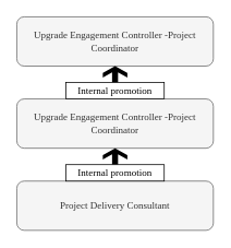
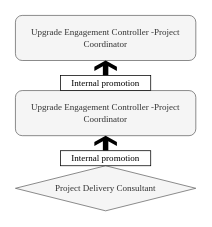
- <mxCell id="3" value="&lt;p align=&quot;center&quot; class=&quot;MsoNormal&quot;&gt;&lt;span style=&quot;mso-spacerun:'yes';font-family:Calibri;mso-bidi-font-family:'Times New Roman';&lt;br/&gt;font-size:11.0pt;mso-font-kerning:1.0pt;&quot;&gt;Project Delivery Consultant&lt;/span&gt;&lt;span style=&quot;mso-spacerun:'yes';font-family:Calibri;mso-bidi-font-family:'Times New Roman';&lt;br/&gt;font-size:11.0pt;mso-font-kerning:1.0pt;&quot;&gt;&lt;/span&gt;&lt;/p&gt;" style="rounded=1;whiteSpace=wrap;html=1;fontSize=12;glass=0;strokeWidth=1;shadow=0;fillColor=#f5f5f5;fontColor=#333333;strokeColor=#666666;" parent="1" vertex="1"><mxGeometry x="20" y="220" width="240" height="60" as="geometry" /></mxCell>
+ <mxCell id="3" value="&lt;p align=&quot;center&quot; class=&quot;MsoNormal&quot;&gt;&lt;span style=&quot;mso-spacerun:'yes';font-family:Calibri;mso-bidi-font-family:'Times New Roman';&lt;br/&gt;font-size:11.0pt;mso-font-kerning:1.0pt;&quot;&gt;Project Delivery Consultant&lt;/span&gt;&lt;span style=&quot;mso-spacerun:'yes';font-family:Calibri;mso-bidi-font-family:'Times New Roman';&lt;br/&gt;font-size:11.0pt;mso-font-kerning:1.0pt;&quot;&gt;&lt;/span&gt;&lt;/p&gt;" style="rhombus;whiteSpace=wrap;html=1;fontSize=12;glass=0;strokeWidth=1;shadow=0;fillColor=#f5f5f5;fontColor=#333333;strokeColor=#666666;" parent="1" vertex="1"><mxGeometry x="20" y="220" width="240" height="60" as="geometry" /></mxCell>
